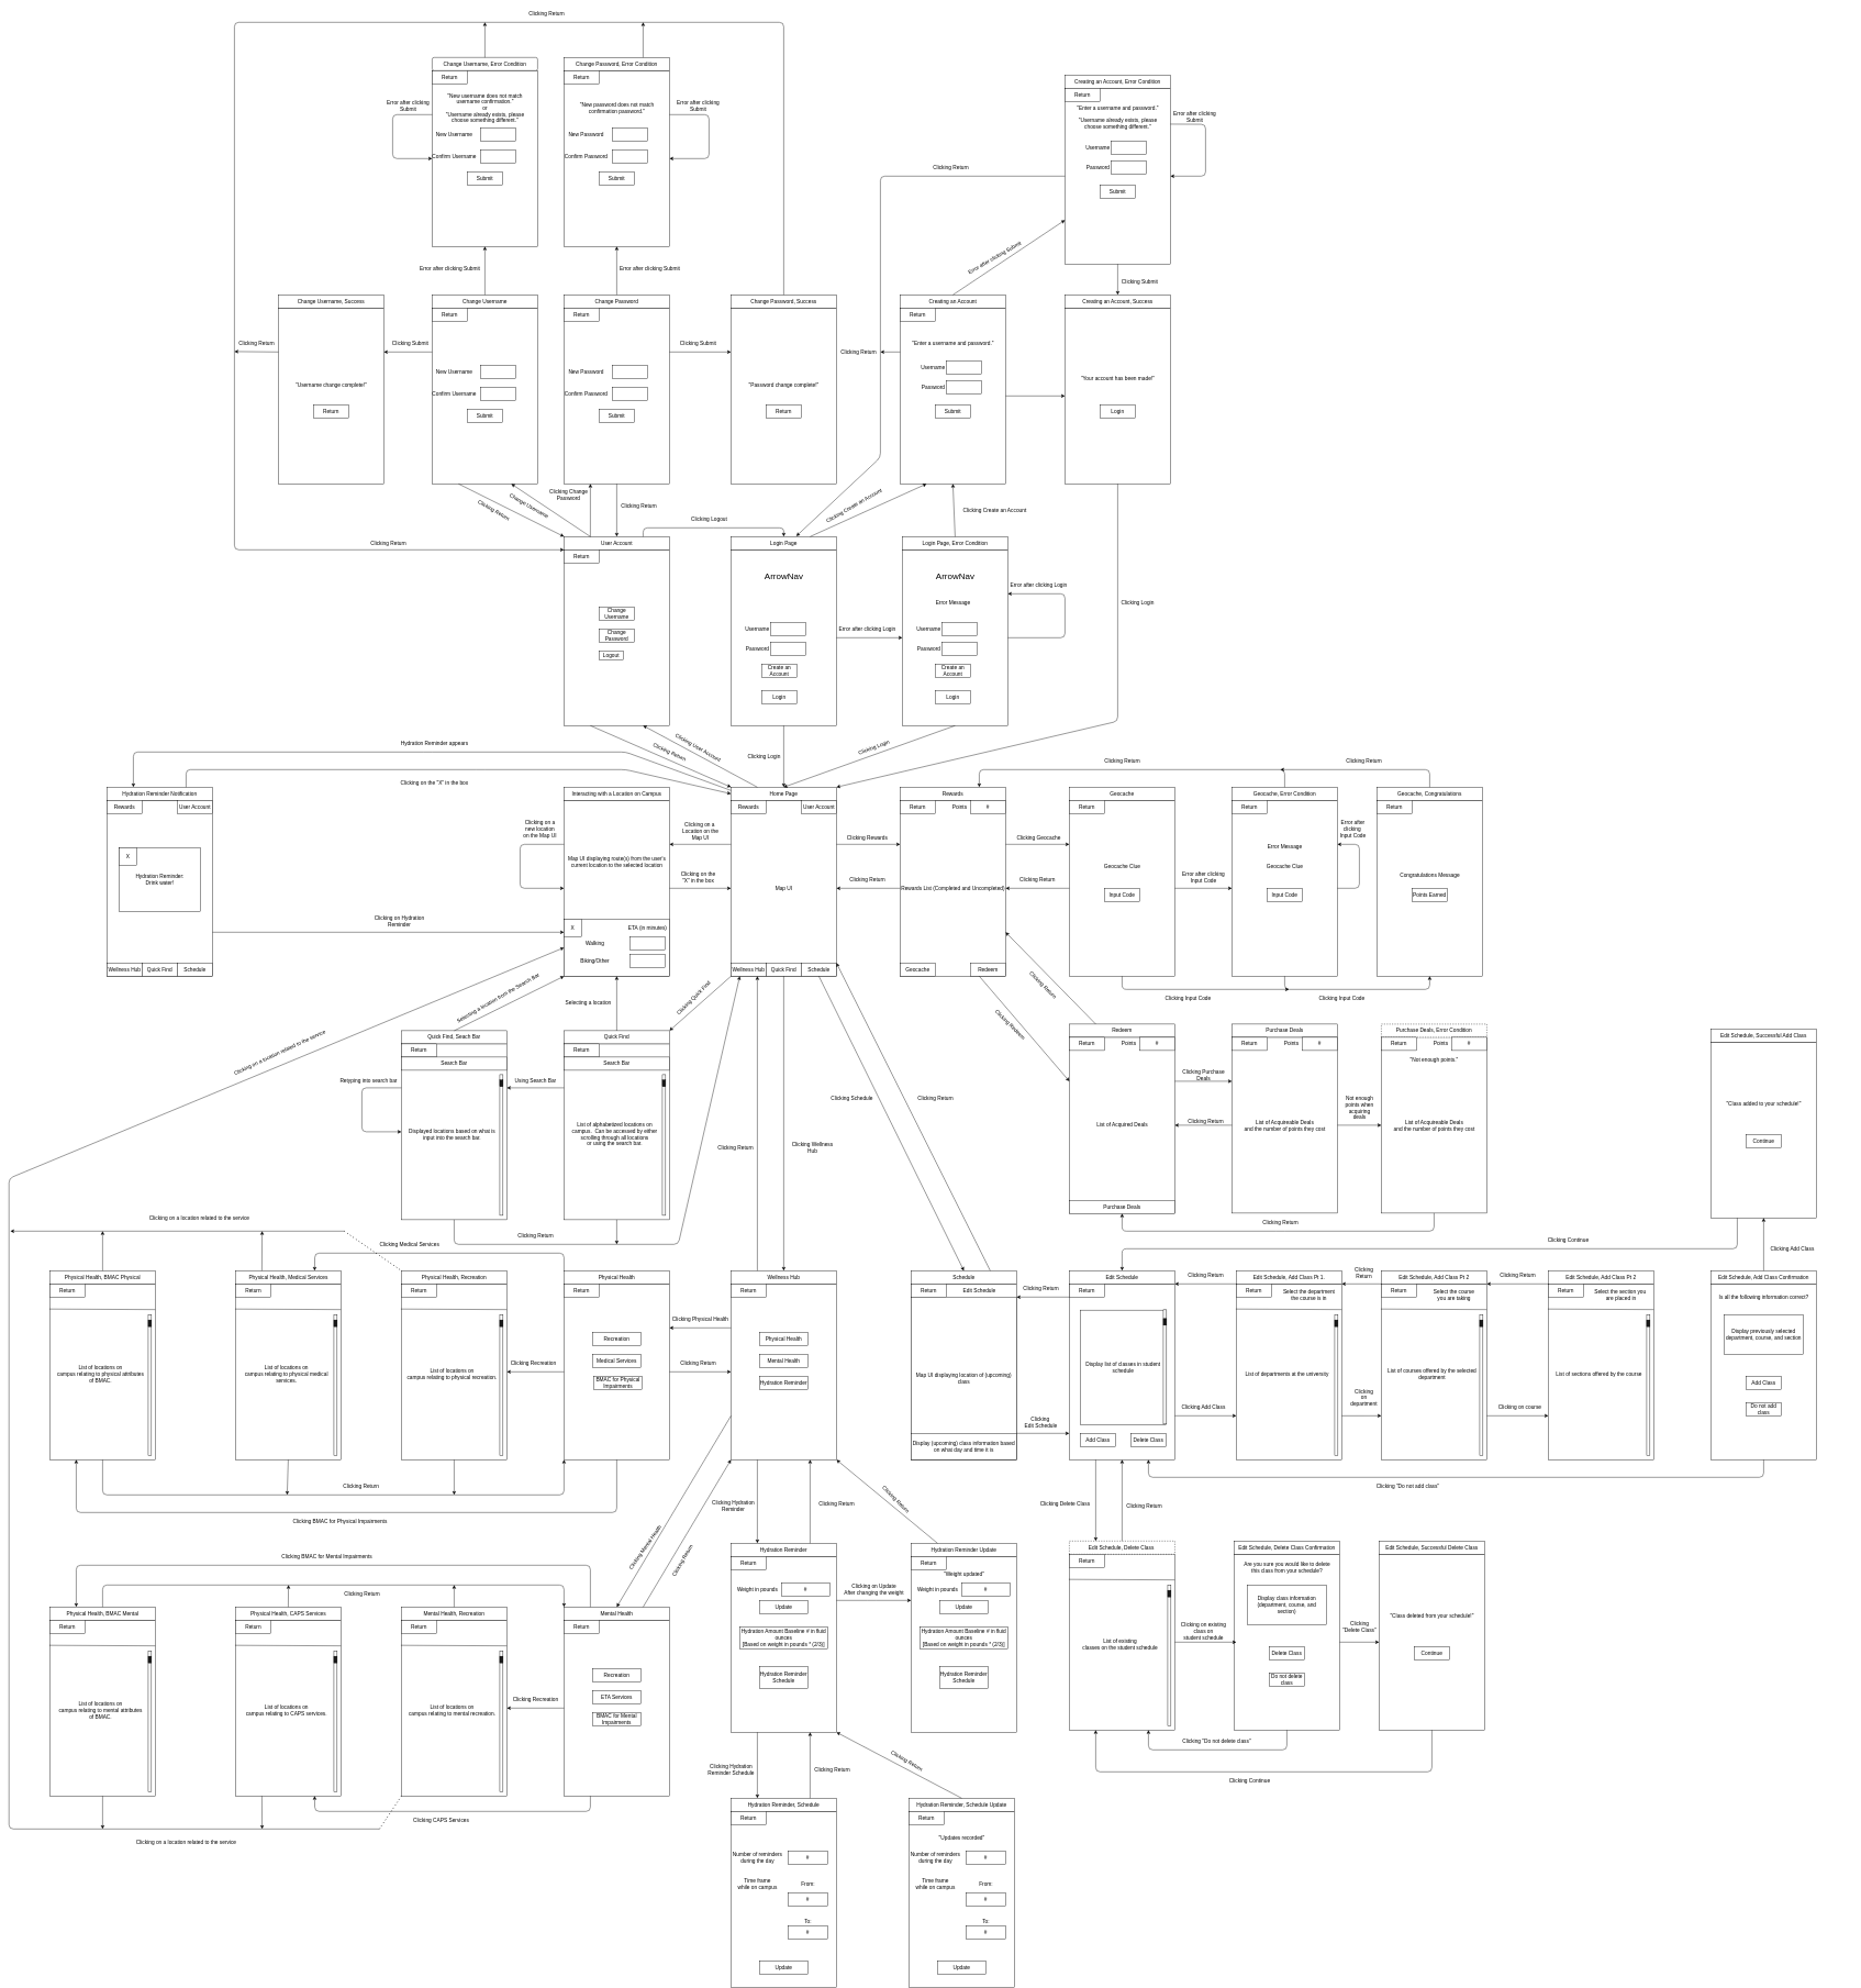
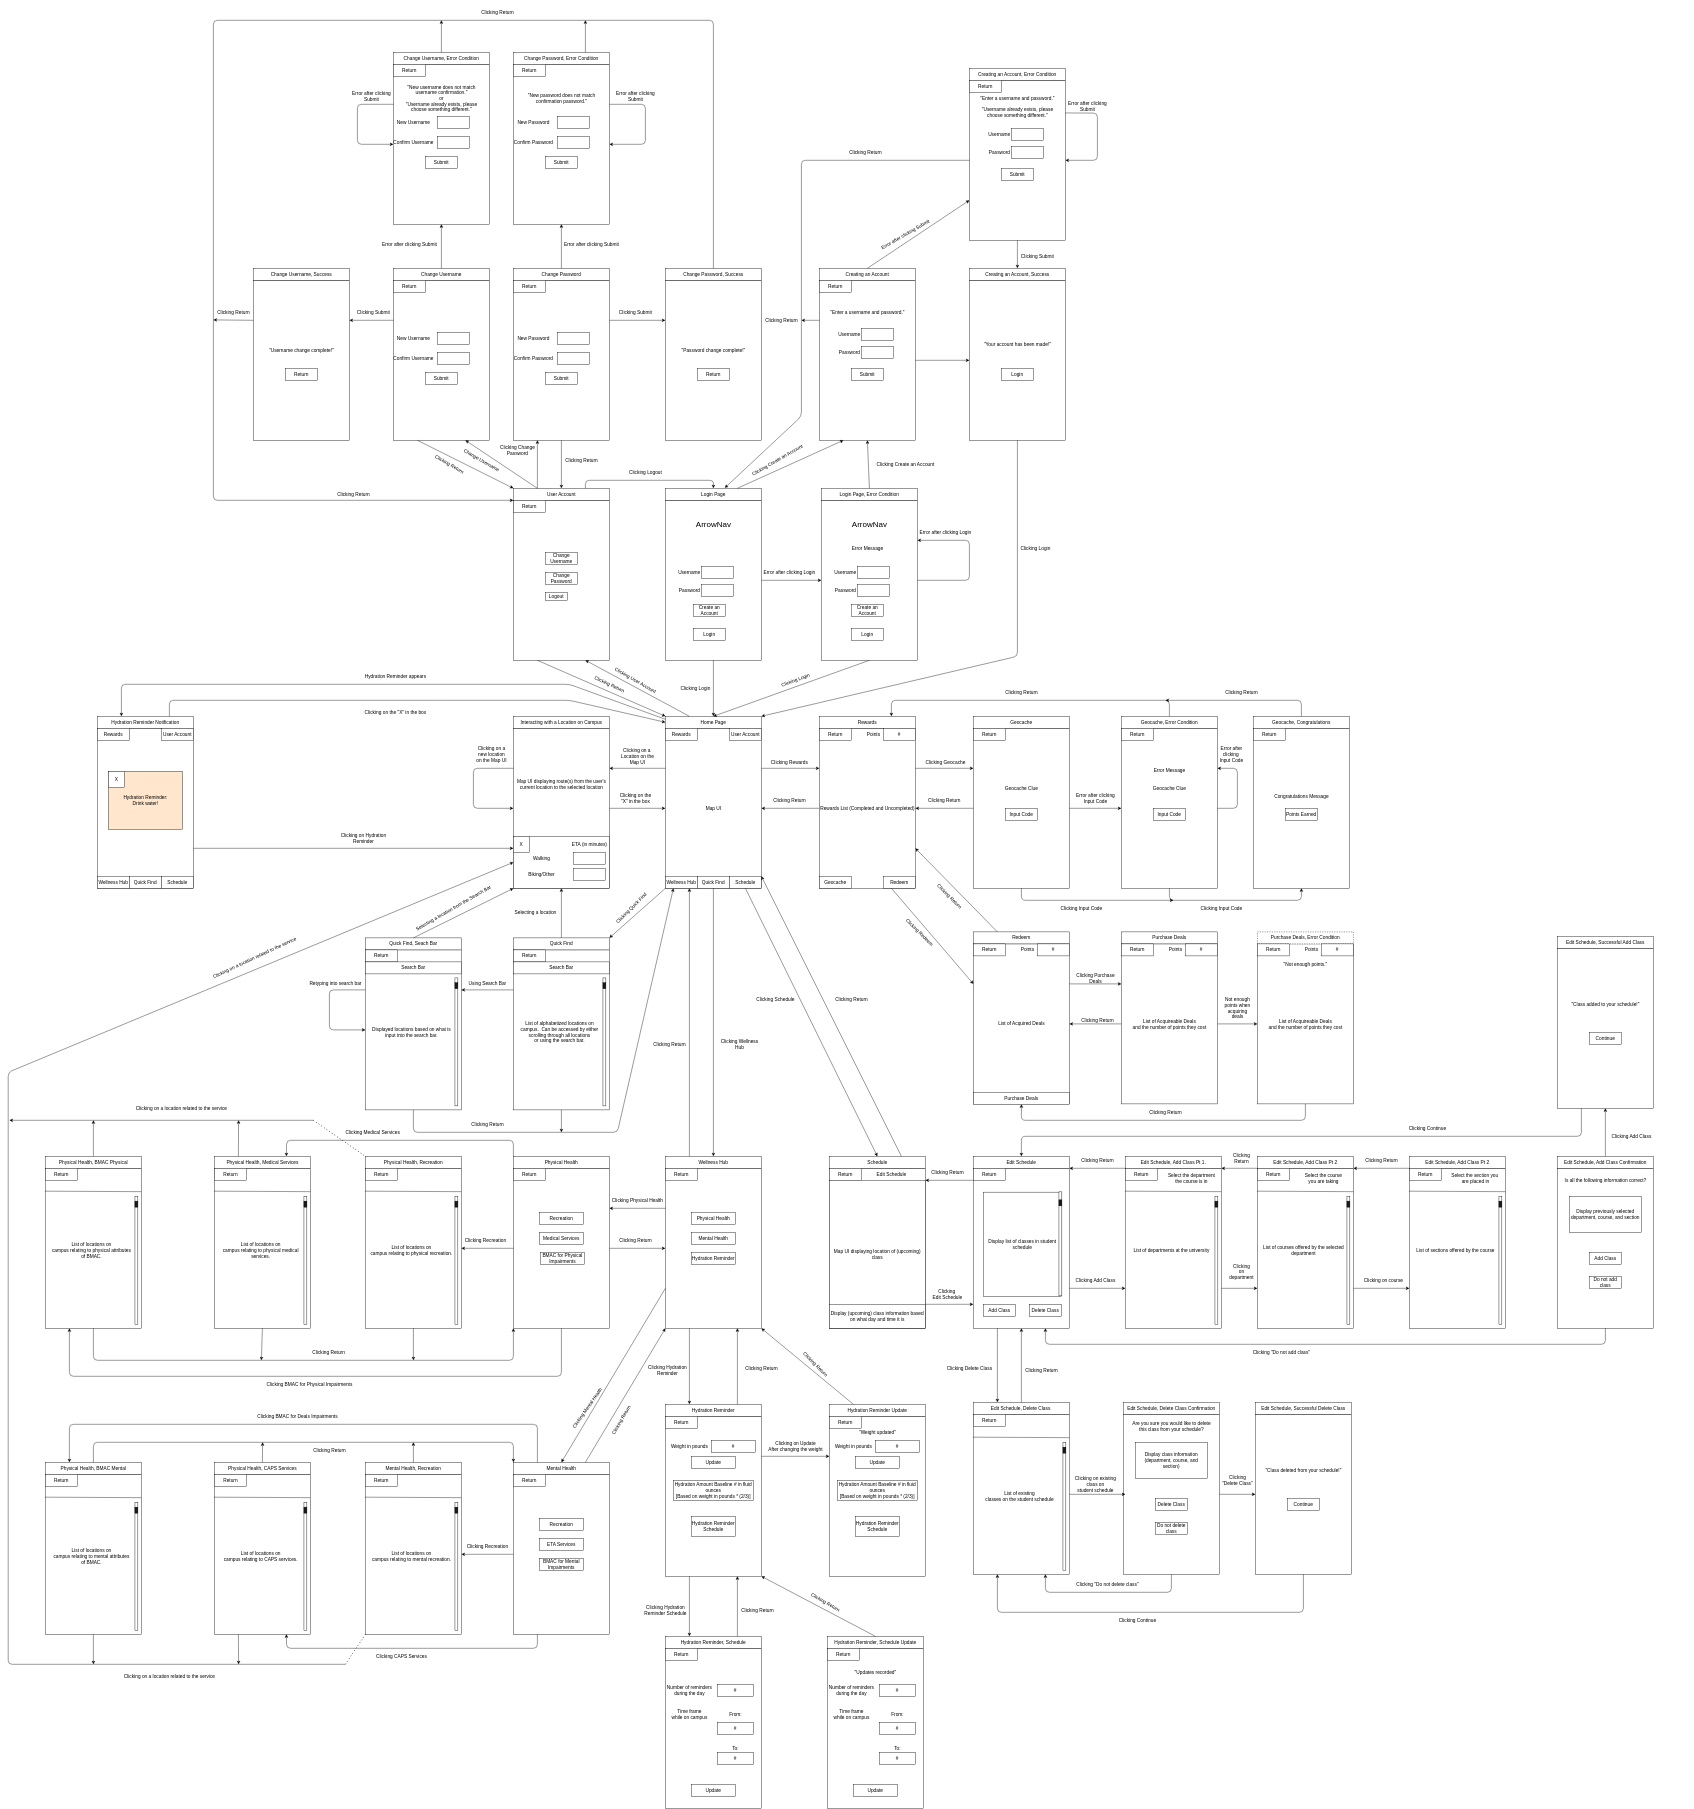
- <mxCell id="150" value="Change Username, Error Condition" style="whiteSpace=wrap;html=1;rounded=1;" vertex="1" parent="1"><mxGeometry x="983" y="130" width="240" height="30" as="geometry" /></mxCell>
+ <mxCell id="150" value="Change Username, Error Condition" style="rounded=0;whiteSpace=wrap;html=1;" vertex="1" parent="1"><mxGeometry x="983" y="130" width="240" height="30" as="geometry" /></mxCell>
- <mxCell id="356" value="Hydration Reminder:&lt;br&gt;Drink water!" style="rounded=0;whiteSpace=wrap;html=1;strokeColor=#000000;fillColor=#FFFFFF;" vertex="1" parent="1"><mxGeometry x="270.5" y="1927.5" width="185" height="145" as="geometry" /></mxCell>
+ <mxCell id="356" value="Hydration Reminder:&lt;br&gt;Drink water!" style="rounded=0;whiteSpace=wrap;html=1;strokeColor=#000000;fillColor=#ffe6cc;" vertex="1" parent="1"><mxGeometry x="270.5" y="1927.5" width="185" height="145" as="geometry" /></mxCell>
- <mxCell id="522" value="Edit Schedule, Delete Class&amp;nbsp;" style="rounded=0;whiteSpace=wrap;html=1;dashed=1;" vertex="1" parent="1"><mxGeometry x="2433" y="3505" width="240" height="30" as="geometry" /></mxCell>
+ <mxCell id="522" value="Edit Schedule, Delete Class&amp;nbsp;" style="rounded=0;whiteSpace=wrap;html=1;" vertex="1" parent="1"><mxGeometry x="2433" y="3505" width="240" height="30" as="geometry" /></mxCell>
- <mxCell id="445" value="Clicking BMAC for Mental Impairments" style="text;html=1;align=center;verticalAlign=middle;resizable=0;points=[];autosize=1;strokeColor=none;fillColor=none;" vertex="1" parent="1"><mxGeometry x="633" y="3530" width="220" height="20" as="geometry" /></mxCell>
+ <mxCell id="445" value="Clicking BMAC for Deals Impairments" style="text;html=1;align=center;verticalAlign=middle;resizable=0;points=[];autosize=1;strokeColor=none;fillColor=none;" vertex="1" parent="1"><mxGeometry x="633" y="3530" width="220" height="20" as="geometry" /></mxCell>
